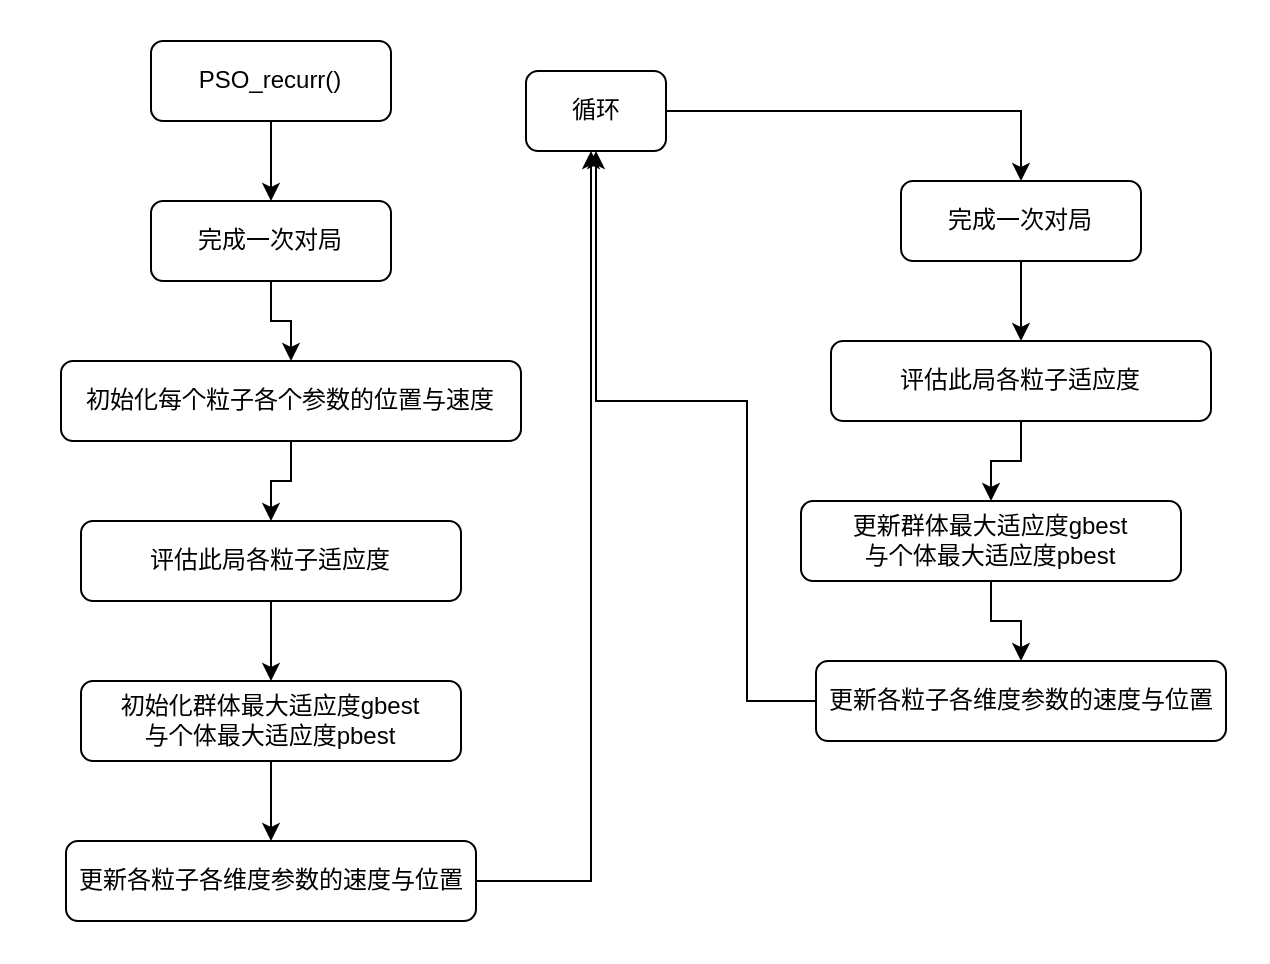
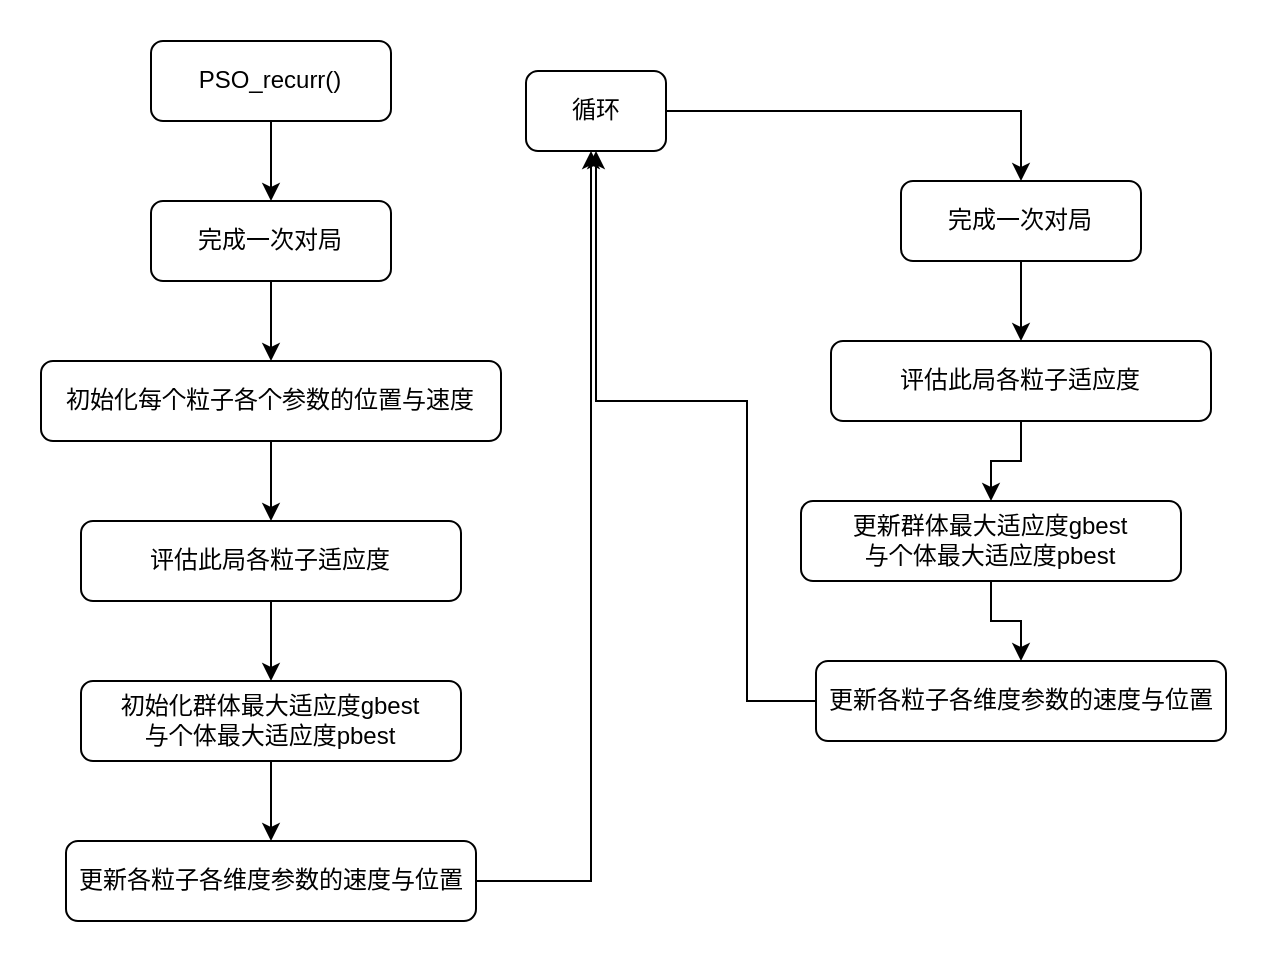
- <mxCell id="7" value="初始化每个粒子各个参数的位置与速度" style="rounded=1;whiteSpace=wrap;html=1;" vertex="1" parent="1"><mxGeometry x="30" y="180" width="230" height="40" as="geometry" /></mxCell>
+ <mxCell id="7" value="初始化每个粒子各个参数的位置与速度" style="rounded=1;whiteSpace=wrap;html=1;" vertex="1" parent="1"><mxGeometry x="20" y="180" width="230" height="40" as="geometry" /></mxCell>
